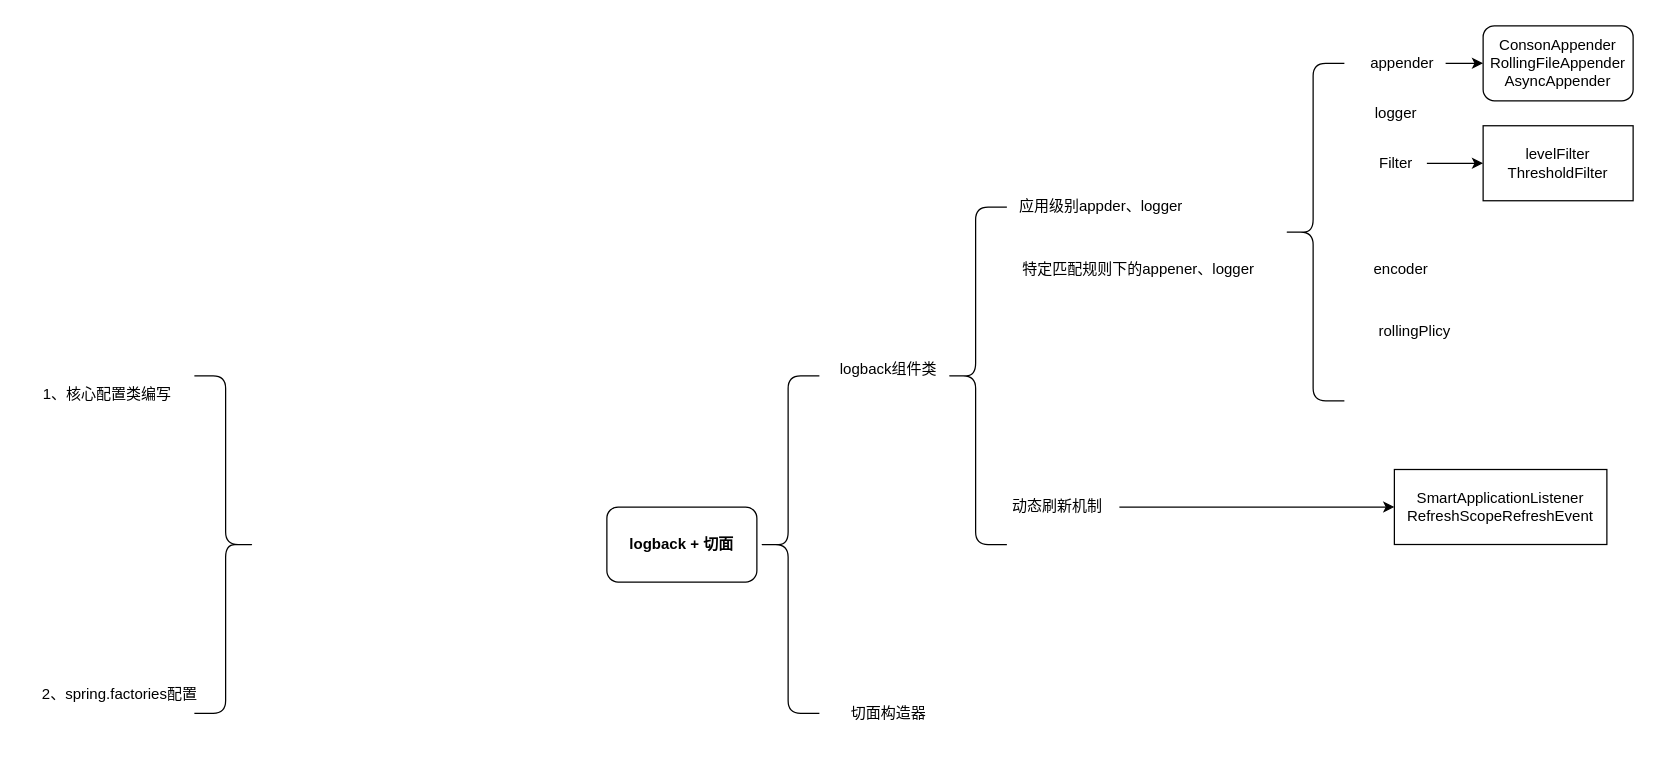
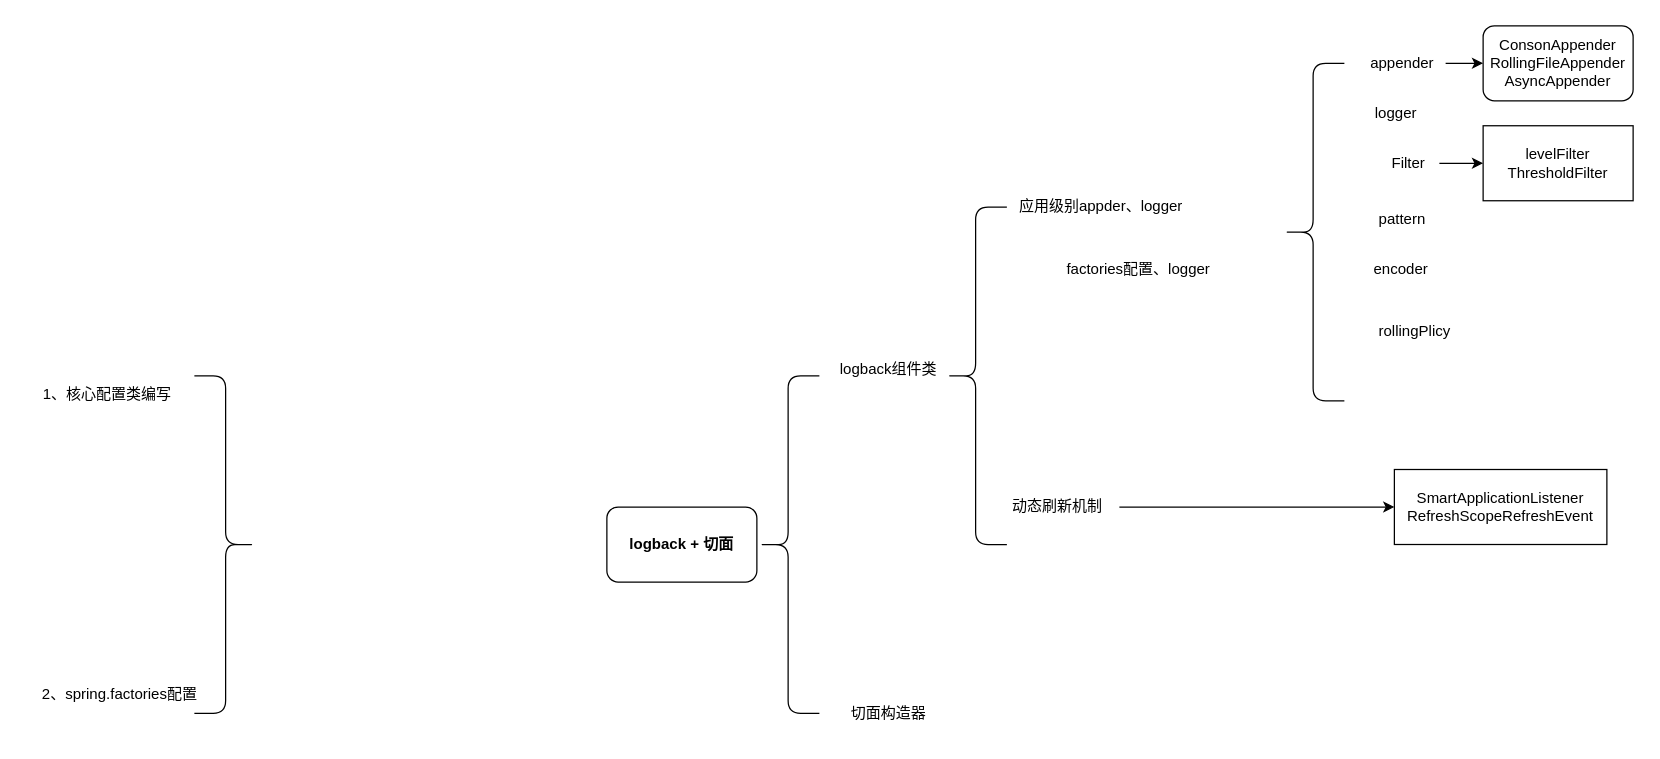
- <mxCell id="21" value="Filter" style="text;html=1;align=center;verticalAlign=middle;resizable=0;points=[];autosize=1;strokeColor=none;fillColor=none;" vertex="1" parent="1"><mxGeometry x="1091" y="115" width="50" height="30" as="geometry" /></mxCell>
+ <mxCell id="21" value="Filter" style="text;html=1;align=center;verticalAlign=middle;resizable=0;points=[];autosize=1;strokeColor=none;fillColor=none;" vertex="1" parent="1"><mxGeometry x="1101" y="115" width="50" height="30" as="geometry" /></mxCell>
+ <mxCell id="24" value="pattern" style="text;html=1;align=center;verticalAlign=middle;resizable=0;points=[];autosize=1;strokeColor=none;fillColor=none;" vertex="1" parent="1"><mxGeometry x="1091" y="160" width="60" height="30" as="geometry" /></mxCell>
- <mxCell id="11" value="特定匹配规则下的appener、logger" style="text;html=1;align=center;verticalAlign=middle;resizable=0;points=[];autosize=1;strokeColor=none;fillColor=none;" vertex="1" parent="1"><mxGeometry x="805" y="200" width="210" height="30" as="geometry" /></mxCell>
+ <mxCell id="11" value="factories配置、logger" style="text;html=1;align=center;verticalAlign=middle;resizable=0;points=[];autosize=1;strokeColor=none;fillColor=none;" vertex="1" parent="1"><mxGeometry x="805" y="200" width="210" height="30" as="geometry" /></mxCell>
